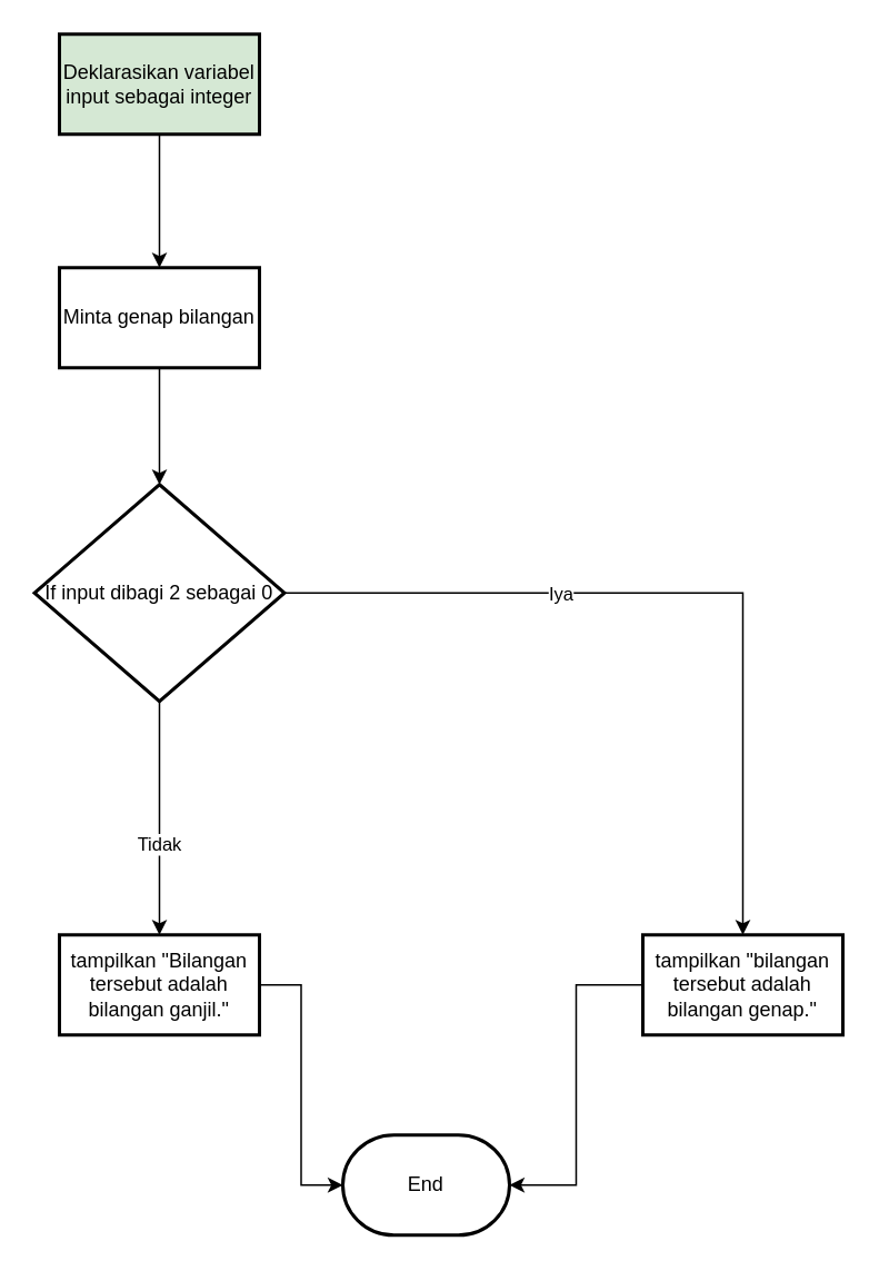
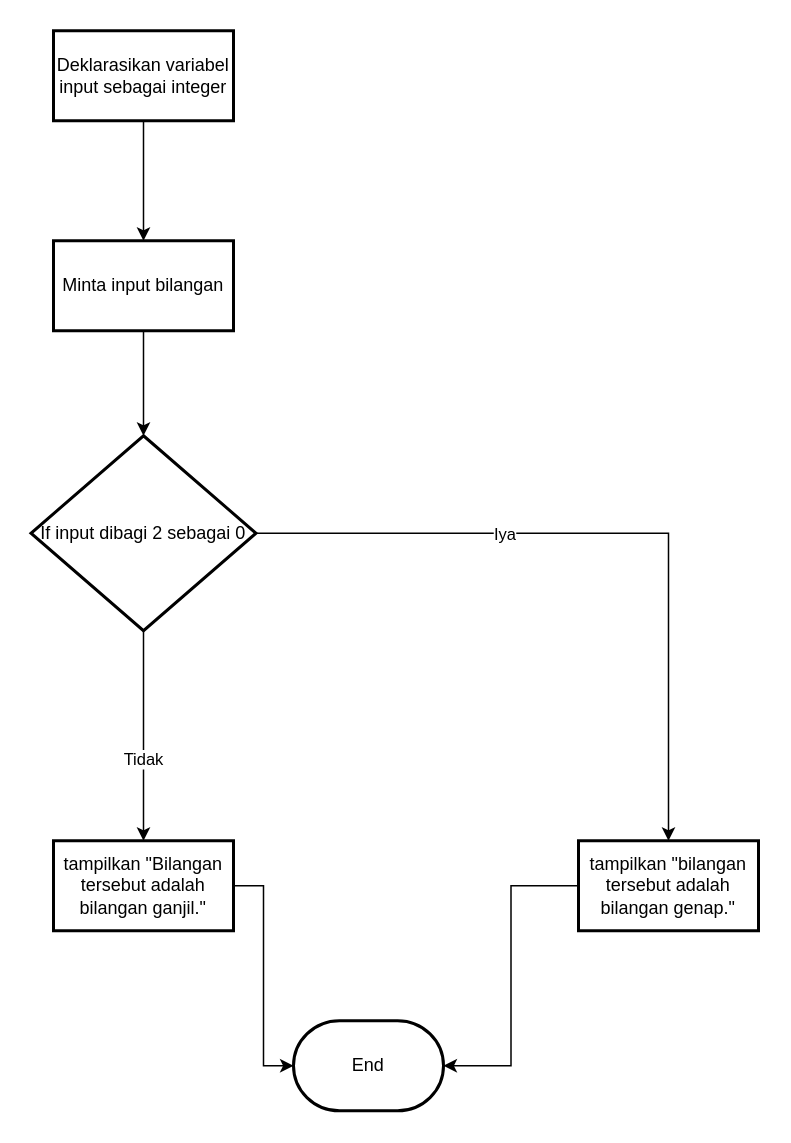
- <mxCell id="3" value="Deklarasikan variabel input sebagai integer" style="whiteSpace=wrap;html=1;strokeWidth=2;fillColor=#d5e8d4;" vertex="1" parent="1"><mxGeometry x="35" y="20" width="120" height="60" as="geometry" /></mxCell>
+ <mxCell id="3" value="Deklarasikan variabel input sebagai integer" style="whiteSpace=wrap;html=1;strokeWidth=2;" vertex="1" parent="1"><mxGeometry x="35" y="20" width="120" height="60" as="geometry" /></mxCell>
- <mxCell id="5" value="Minta genap bilangan" style="whiteSpace=wrap;html=1;strokeWidth=2;" vertex="1" parent="1"><mxGeometry x="35" y="160" width="120" height="60" as="geometry" /></mxCell>
+ <mxCell id="5" value="Minta input bilangan" style="whiteSpace=wrap;html=1;strokeWidth=2;" vertex="1" parent="1"><mxGeometry x="35" y="160" width="120" height="60" as="geometry" /></mxCell>
- <mxCell id="13" value="End" style="strokeWidth=2;html=1;shape=mxgraph.flowchart.terminator;whiteSpace=wrap;" vertex="1" parent="1"><mxGeometry x="205" y="680" width="100" height="60" as="geometry" /></mxCell>
+ <mxCell id="13" value="End" style="strokeWidth=2;html=1;shape=mxgraph.flowchart.terminator;whiteSpace=wrap;" vertex="1" parent="1"><mxGeometry x="195" y="680" width="100" height="60" as="geometry" /></mxCell>
